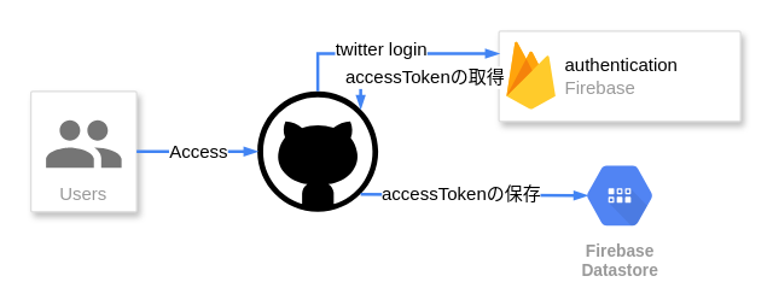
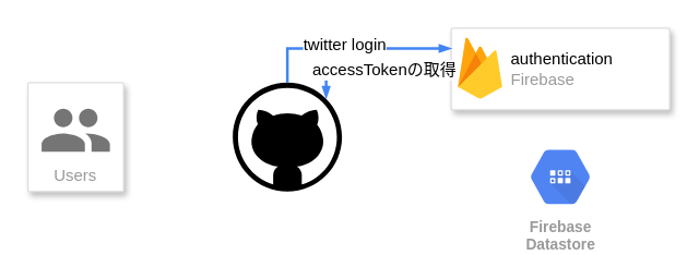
- <mxCell id="12" value="" style="edgeStyle=orthogonalEdgeStyle;fontSize=12;html=1;endArrow=blockThin;endFill=1;rounded=0;strokeWidth=2;endSize=4;startSize=4;dashed=0;strokeColor=#4284F3;labelBackgroundColor=#000000;entryX=0;entryY=0.5;entryDx=0;entryDy=0;entryPerimeter=0;exitX=1;exitY=0.5;exitDx=0;exitDy=0;" edge="1" parent="1" source="2" target="4"><mxGeometry width="100" relative="1" as="geometry"><mxPoint x="30" y="110" as="sourcePoint" /><mxPoint x="130" y="110" as="targetPoint" /></mxGeometry></mxCell>
- <mxCell id="13" value="&lt;font color=&quot;#000000&quot;&gt;Access&lt;/font&gt;" style="text;html=1;align=center;verticalAlign=middle;resizable=0;points=[];labelBackgroundColor=#ffffff;fontColor=#FFFFFF;" vertex="1" connectable="0" parent="12"><mxGeometry x="-0.275" y="2" relative="1" as="geometry"><mxPoint x="11" y="2" as="offset" /></mxGeometry></mxCell>
- <mxCell id="14" value="" style="edgeStyle=orthogonalEdgeStyle;fontSize=12;html=1;endArrow=blockThin;endFill=1;rounded=0;strokeWidth=2;endSize=4;startSize=4;dashed=0;strokeColor=#4284F3;labelBackgroundColor=#000000;entryX=0.175;entryY=0.5;entryDx=0;entryDy=0;entryPerimeter=0;exitX=0.855;exitY=0.855;exitDx=0;exitDy=0;exitPerimeter=0;" edge="1" parent="1" source="4" target="5"><mxGeometry width="100" relative="1" as="geometry"><mxPoint x="250" y="100" as="sourcePoint" /><mxPoint x="350" y="100" as="targetPoint" /><Array as="points"><mxPoint x="238" y="129" /></Array></mxGeometry></mxCell>
- <mxCell id="15" value="&lt;font color=&quot;#000000&quot;&gt;accessTokenの保存&lt;/font&gt;" style="text;html=1;align=center;verticalAlign=middle;resizable=0;points=[];labelBackgroundColor=#ffffff;fontColor=#FFFFFF;" vertex="1" connectable="0" parent="14"><mxGeometry x="-0.374" y="1" relative="1" as="geometry"><mxPoint x="19" y="1" as="offset" /></mxGeometry></mxCell>
